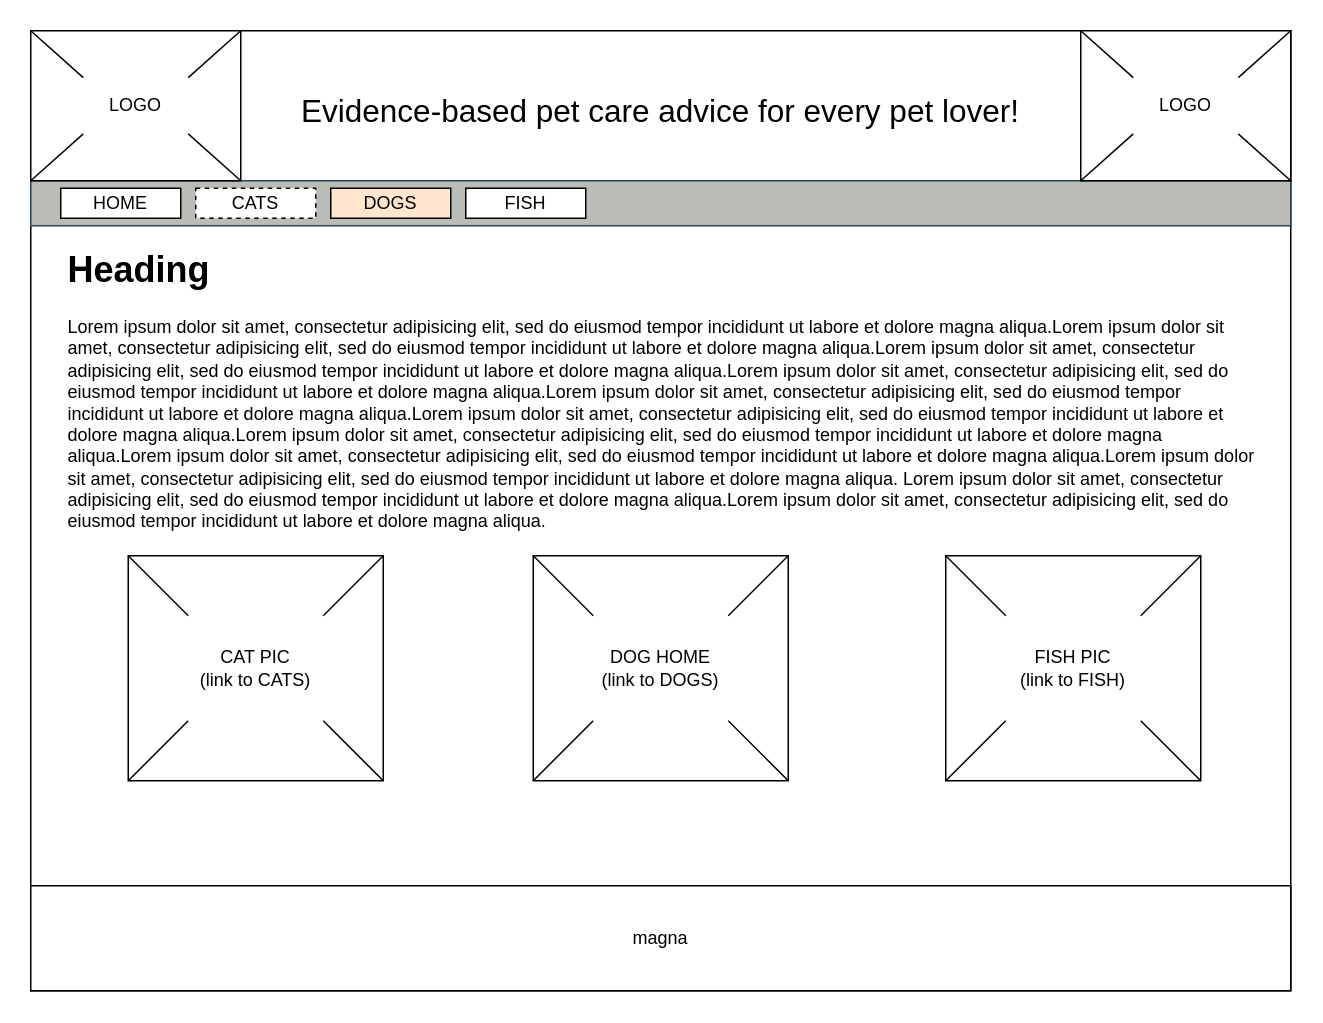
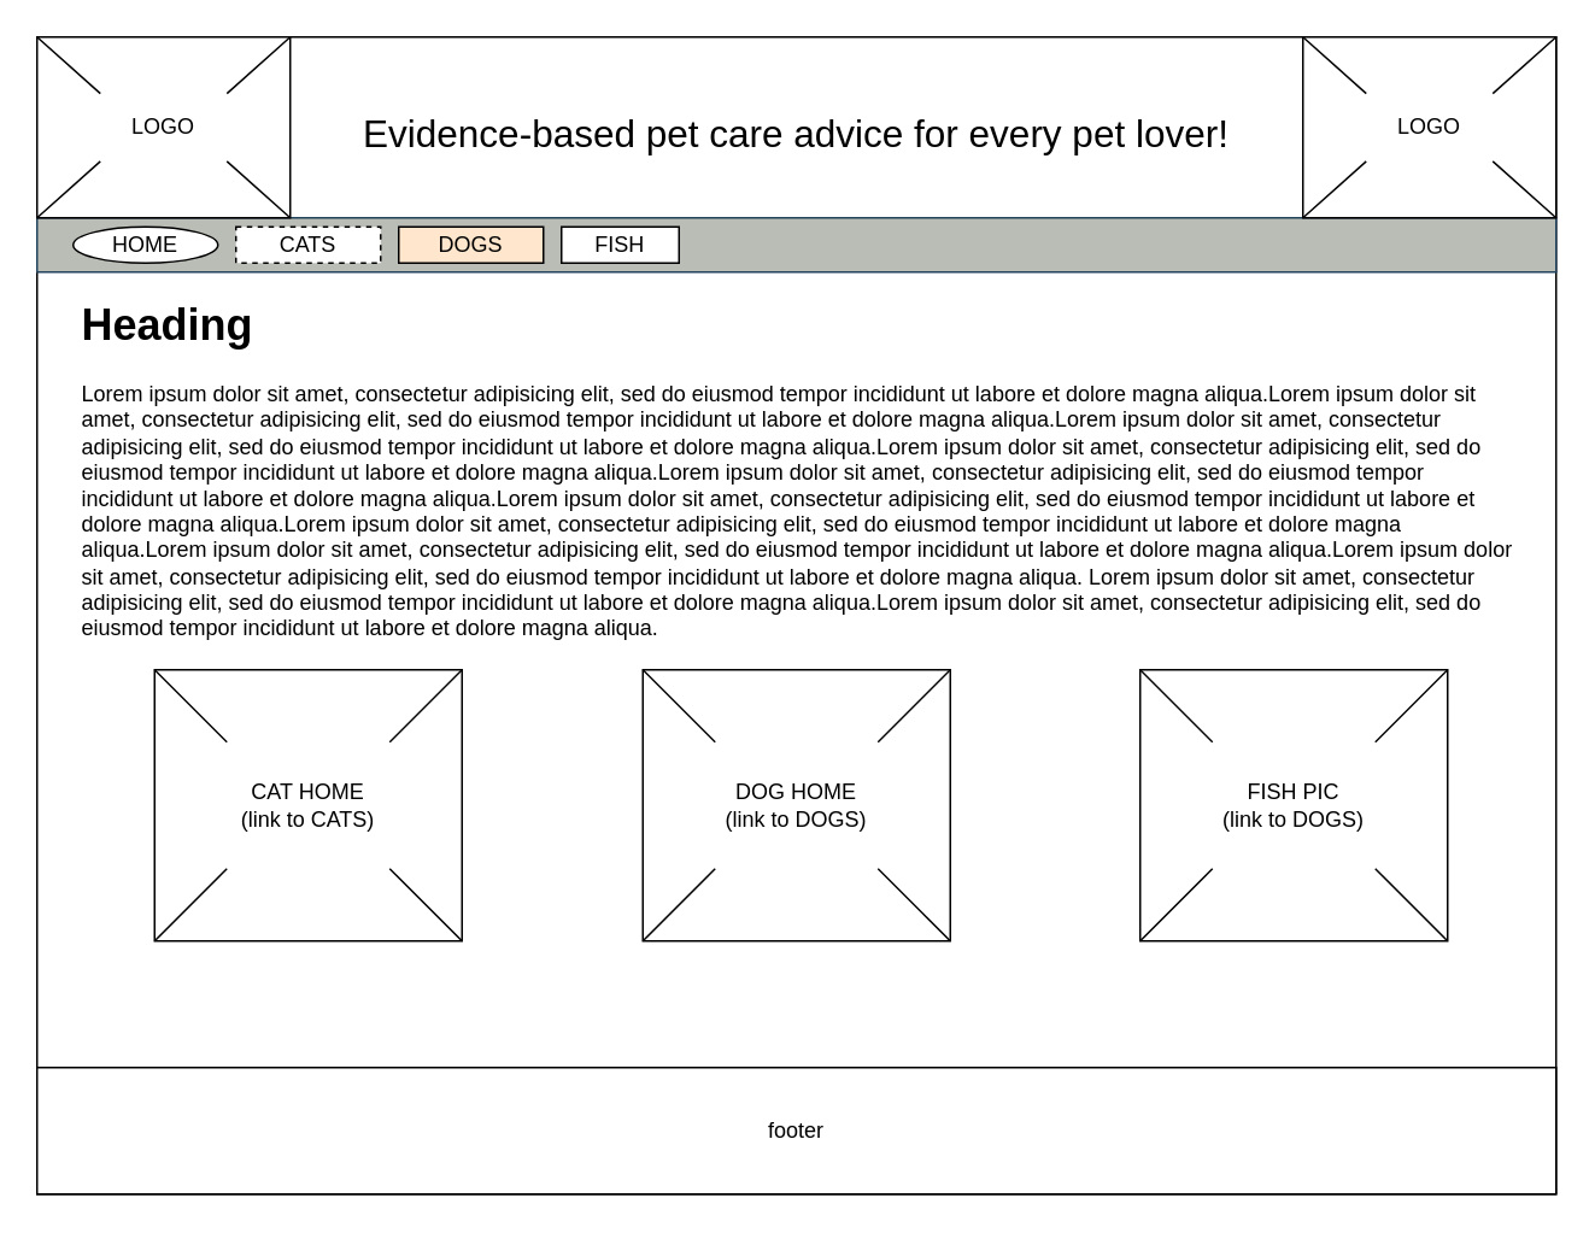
- <mxCell id="5" value="HOME" style="rounded=0;whiteSpace=wrap;html=1;" vertex="1" parent="1"><mxGeometry x="40" y="125" width="80" height="20" as="geometry" /></mxCell>
+ <mxCell id="5" value="HOME" style="ellipse;whiteSpace=wrap;html=1;" vertex="1" parent="1"><mxGeometry x="40" y="125" width="80" height="20" as="geometry" /></mxCell>
- <mxCell id="8" value="FISH" style="rounded=0;whiteSpace=wrap;html=1;" vertex="1" parent="1"><mxGeometry x="310" y="125" width="80" height="20" as="geometry" /></mxCell>
+ <mxCell id="8" value="FISH" style="rounded=0;whiteSpace=wrap;html=1;" vertex="1" parent="1"><mxGeometry x="310" y="125" width="65" height="20" as="geometry" /></mxCell>
- <mxCell id="28" value="&lt;div&gt;CAT PIC&lt;/div&gt;&lt;div&gt;(link to CATS)&lt;br&gt;&lt;/div&gt;" style="text;html=1;align=center;verticalAlign=middle;whiteSpace=wrap;rounded=0;" vertex="1" parent="24"><mxGeometry x="40" y="40" width="90" height="70" as="geometry" /></mxCell>
+ <mxCell id="28" value="&lt;div&gt;CAT HOME&lt;/div&gt;&lt;div&gt;(link to CATS)&lt;br&gt;&lt;/div&gt;" style="text;html=1;align=center;verticalAlign=middle;whiteSpace=wrap;rounded=0;" vertex="1" parent="24"><mxGeometry x="40" y="40" width="90" height="70" as="geometry" /></mxCell>
- <mxCell id="14" value="&lt;div&gt;FISH PIC&lt;/div&gt;&lt;div&gt;(link to FISH)&lt;br&gt;&lt;/div&gt;" style="text;html=1;align=center;verticalAlign=middle;whiteSpace=wrap;rounded=0;" vertex="1" parent="10"><mxGeometry x="40" y="40" width="90" height="70" as="geometry" /></mxCell>
+ <mxCell id="14" value="&lt;div&gt;FISH PIC&lt;/div&gt;&lt;div&gt;(link to DOGS)&lt;br&gt;&lt;/div&gt;" style="text;html=1;align=center;verticalAlign=middle;whiteSpace=wrap;rounded=0;" vertex="1" parent="10"><mxGeometry x="40" y="40" width="90" height="70" as="geometry" /></mxCell>
- <mxCell id="31" value="magna" style="rounded=0;whiteSpace=wrap;html=1;" vertex="1" parent="1"><mxGeometry y="590" width="840" height="70" as="geometry" x="20" /></mxCell>
+ <mxCell id="31" value="footer" style="rounded=0;whiteSpace=wrap;html=1;" vertex="1" parent="1"><mxGeometry y="590" width="840" height="70" as="geometry" x="20" /></mxCell>
